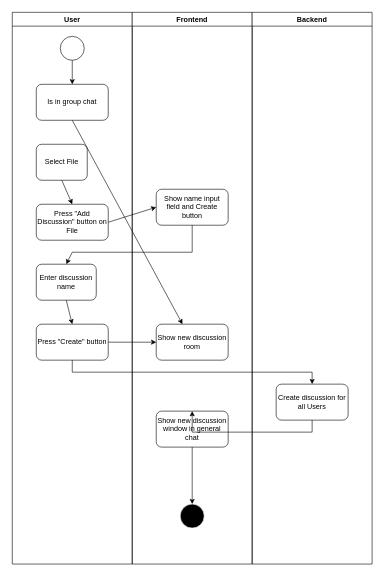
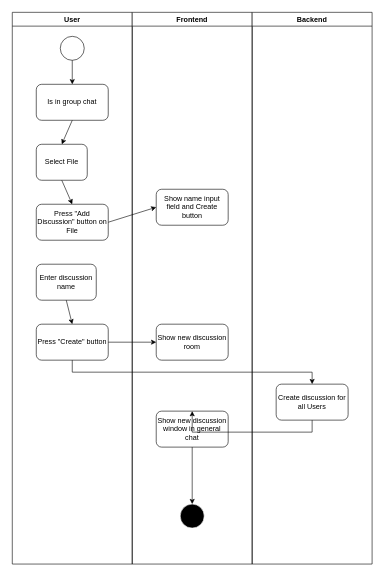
- <mxCell id="7" value="" style="endArrow=classic;html=1;rounded=0;exitX=0.5;exitY=1;exitDx=0;exitDy=0;" edge="1" parent="2" source="4" target="15"><mxGeometry width="50" height="50" relative="1" as="geometry"><mxPoint x="240" y="250" as="sourcePoint" /><mxPoint x="290" y="200" as="targetPoint" /></mxGeometry></mxCell>
+ <mxCell id="7" value="" style="endArrow=classic;html=1;rounded=0;exitX=0.5;exitY=1;exitDx=0;exitDy=0;entryX=0.5;entryY=0;entryDx=0;entryDy=0;" edge="1" parent="2" source="4" target="6"><mxGeometry width="50" height="50" relative="1" as="geometry"><mxPoint x="240" y="250" as="sourcePoint" /><mxPoint x="290" y="200" as="targetPoint" /></mxGeometry></mxCell>
- <mxCell id="22" value="" style="endArrow=classic;html=1;rounded=0;exitX=0.5;exitY=1;exitDx=0;exitDy=0;entryX=0.5;entryY=0;entryDx=0;entryDy=0;" edge="1" parent="1" source="14" target="10"><mxGeometry width="50" height="50" relative="1" as="geometry"><mxPoint x="240" y="550" as="sourcePoint" /><mxPoint x="290" y="500" as="targetPoint" /><Array as="points"><mxPoint x="320" y="420" /><mxPoint x="120" y="420" /></Array></mxGeometry></mxCell>
